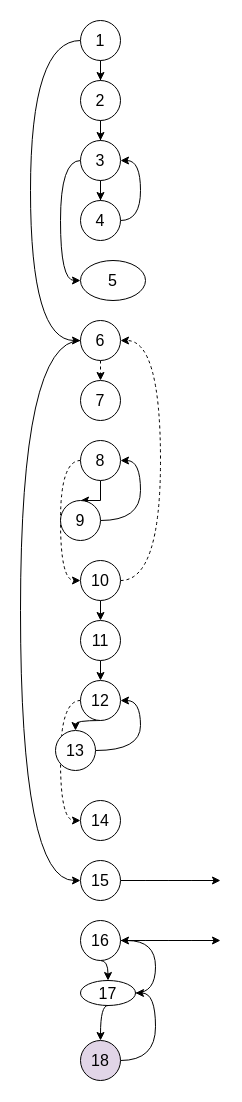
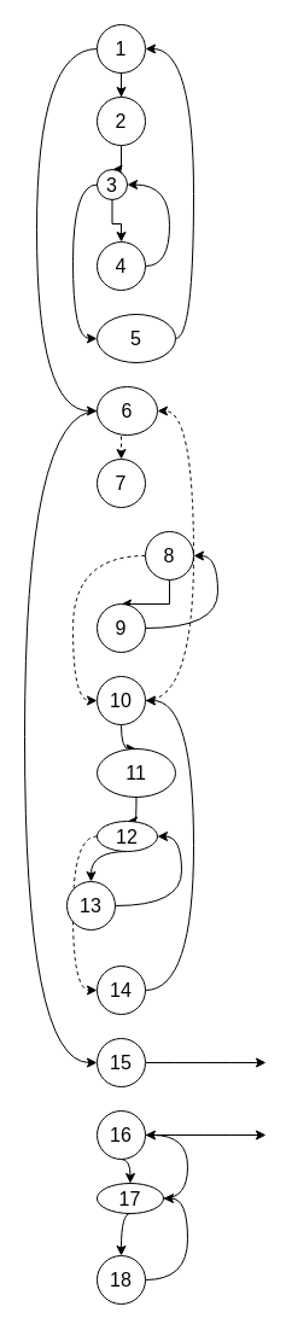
+ <mxCell id="12" style="edgeStyle=orthogonalEdgeStyle;rounded=0;orthogonalLoop=1;jettySize=auto;html=1;exitX=1;exitY=0.5;exitDx=0;exitDy=0;entryX=1;entryY=0.5;entryDx=0;entryDy=0;curved=1;" parent="1" source="13" target="4" edge="1"><mxGeometry relative="1" as="geometry"><Array as="points"><mxPoint x="160" y="280" /><mxPoint x="160" y="40" /></Array></mxGeometry></mxCell>
- <mxCell id="9" value="&lt;font style=&quot;font-size: 16px&quot;&gt;3&lt;/font&gt;" style="ellipse;whiteSpace=wrap;html=1;aspect=fixed;" parent="1" vertex="1"><mxGeometry x="80" y="140" width="40" height="40" as="geometry" /></mxCell>
+ <mxCell id="9" value="&lt;font style=&quot;font-size: 16px&quot;&gt;3&lt;/font&gt;" style="ellipse;whiteSpace=wrap;html=1;aspect=fixed;" parent="1" vertex="1"><mxGeometry x="80" y="140" width="25" height="25" as="geometry" /></mxCell>
- <mxCell id="16" value="&lt;font style=&quot;font-size: 16px&quot;&gt;6&lt;/font&gt;" style="ellipse;whiteSpace=wrap;html=1;aspect=fixed;" parent="1" vertex="1"><mxGeometry x="80" y="320" width="40" height="40" as="geometry" /></mxCell>
+ <mxCell id="16" value="&lt;font style=&quot;font-size: 16px&quot;&gt;6&lt;/font&gt;" style="ellipse;whiteSpace=wrap;html=1;aspect=fixed;" parent="1" vertex="1"><mxGeometry x="80" y="320" width="50" height="40" as="geometry" /></mxCell>
- <mxCell id="20" value="&lt;font style=&quot;font-size: 16px&quot;&gt;8&lt;/font&gt;" style="ellipse;whiteSpace=wrap;html=1;aspect=fixed;" parent="1" vertex="1"><mxGeometry x="80" y="440" width="40" height="40" as="geometry" /></mxCell>
+ <mxCell id="20" value="&lt;font style=&quot;font-size: 16px&quot;&gt;8&lt;/font&gt;" style="ellipse;whiteSpace=wrap;html=1;aspect=fixed;" parent="1" vertex="1"><mxGeometry x="120" y="440" width="40" height="40" as="geometry" /></mxCell>
- <mxCell id="22" value="&lt;font style=&quot;font-size: 16px&quot;&gt;9&lt;/font&gt;" style="ellipse;whiteSpace=wrap;html=1;aspect=fixed;" parent="1" vertex="1"><mxGeometry x="60" y="500" width="40" height="40" as="geometry" /></mxCell>
+ <mxCell id="22" value="&lt;font style=&quot;font-size: 16px&quot;&gt;9&lt;/font&gt;" style="ellipse;whiteSpace=wrap;html=1;aspect=fixed;" parent="1" vertex="1"><mxGeometry x="80" y="500" width="40" height="40" as="geometry" /></mxCell>
- <mxCell id="27" value="&lt;font style=&quot;font-size: 16px&quot;&gt;11&lt;/font&gt;" style="ellipse;whiteSpace=wrap;html=1;aspect=fixed;" parent="1" vertex="1"><mxGeometry x="80" y="620" width="40" height="40" as="geometry" /></mxCell>
+ <mxCell id="27" value="&lt;font style=&quot;font-size: 16px&quot;&gt;11&lt;/font&gt;" style="ellipse;whiteSpace=wrap;html=1;aspect=fixed;" parent="1" vertex="1"><mxGeometry x="80" y="620" width="65" height="40" as="geometry" /></mxCell>
- <mxCell id="30" value="&lt;font style=&quot;font-size: 16px&quot;&gt;12&lt;/font&gt;" style="ellipse;whiteSpace=wrap;html=1;aspect=fixed;" parent="1" vertex="1"><mxGeometry x="80" y="680" width="40" height="40" as="geometry" /></mxCell>
+ <mxCell id="30" value="&lt;font style=&quot;font-size: 16px&quot;&gt;12&lt;/font&gt;" style="ellipse;whiteSpace=wrap;html=1;aspect=fixed;" parent="1" vertex="1"><mxGeometry x="80" y="680" width="50" height="25" as="geometry" /></mxCell>
+ <mxCell id="33" style="edgeStyle=orthogonalEdgeStyle;curved=1;rounded=0;orthogonalLoop=1;jettySize=auto;html=1;exitX=1;exitY=0.5;exitDx=0;exitDy=0;entryX=1;entryY=0.5;entryDx=0;entryDy=0;" parent="1" source="34" target="25" edge="1"><mxGeometry relative="1" as="geometry"><Array as="points"><mxPoint x="160" y="820" /><mxPoint x="160" y="580" /></Array></mxGeometry></mxCell>
- <mxCell id="44" value="&lt;font style=&quot;font-size: 16px&quot;&gt;18&lt;/font&gt;" style="ellipse;whiteSpace=wrap;html=1;aspect=fixed;fillColor=#e1d5e7;" parent="1" vertex="1"><mxGeometry x="80" y="1040" width="40" height="40" as="geometry" /></mxCell>
+ <mxCell id="44" value="&lt;font style=&quot;font-size: 16px&quot;&gt;18&lt;/font&gt;" style="ellipse;whiteSpace=wrap;html=1;aspect=fixed;" parent="1" vertex="1"><mxGeometry x="80" y="1040" width="40" height="40" as="geometry" /></mxCell>
